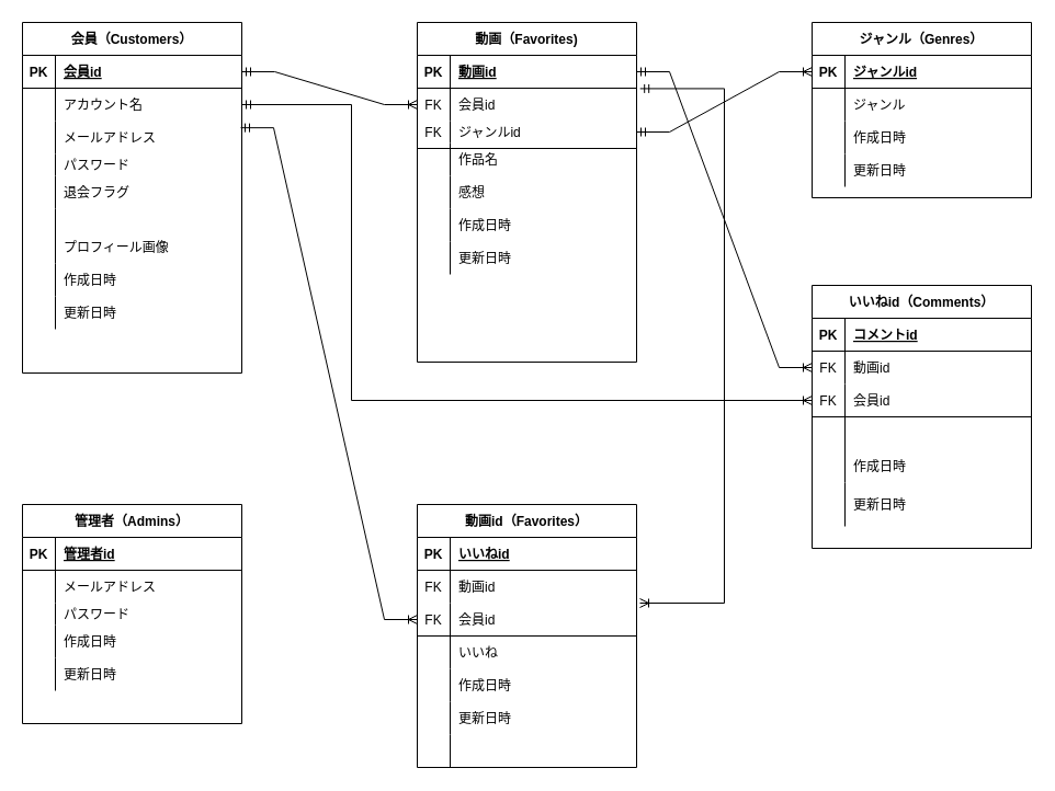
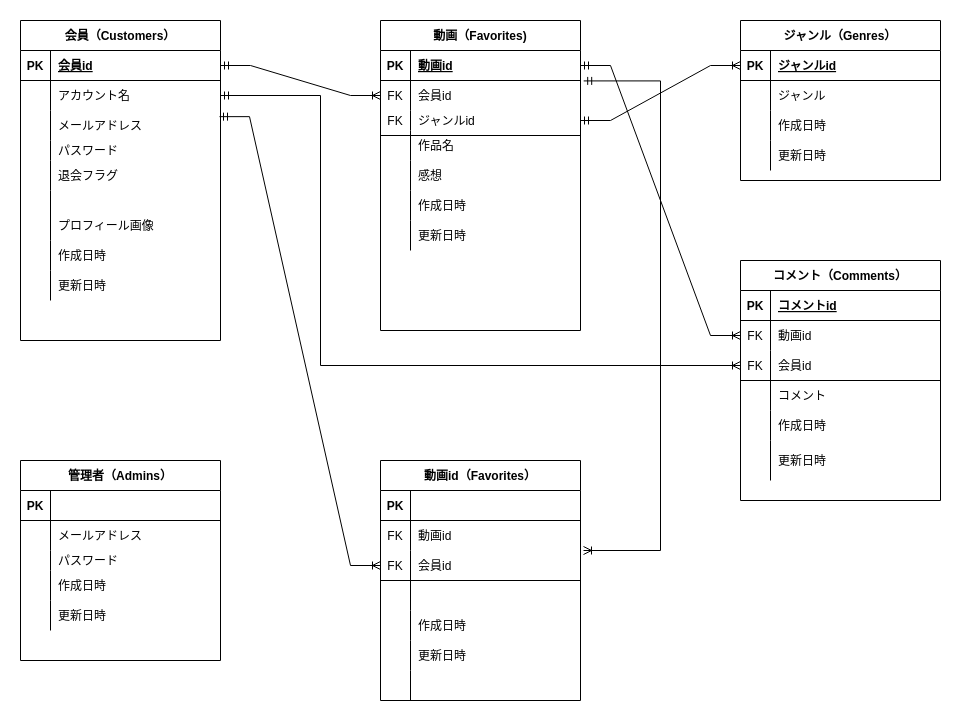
- <mxCell id="80" value="いいねid（Comments）" style="shape=table;startSize=30;container=1;collapsible=1;childLayout=tableLayout;fixedRows=1;rowLines=0;fontStyle=1;align=center;resizeLast=1;" vertex="1" parent="1"><mxGeometry x="740" y="260" width="200" height="240" as="geometry" /></mxCell>
+ <mxCell id="80" value="コメント（Comments）" style="shape=table;startSize=30;container=1;collapsible=1;childLayout=tableLayout;fixedRows=1;rowLines=0;fontStyle=1;align=center;resizeLast=1;" vertex="1" parent="1"><mxGeometry x="740" y="260" width="200" height="240" as="geometry" /></mxCell>
+ <mxCell id="92" value="コメント" style="shape=partialRectangle;connectable=0;fillColor=none;top=0;left=0;bottom=0;right=0;align=left;spacingLeft=6;overflow=hidden;" vertex="1" parent="90"><mxGeometry x="30" width="170" height="30" as="geometry" /></mxCell>
- <mxCell id="5" value="管理者id" style="shape=partialRectangle;connectable=0;fillColor=none;top=0;left=0;bottom=0;right=0;align=left;spacingLeft=6;fontStyle=5;overflow=hidden;" vertex="1" parent="3"><mxGeometry x="30" width="170" height="30" as="geometry" /></mxCell>
- <mxCell id="102" value="いいねid" style="shape=partialRectangle;connectable=0;fillColor=none;top=0;left=0;bottom=0;right=0;align=left;spacingLeft=6;fontStyle=5;overflow=hidden;" vertex="1" parent="100"><mxGeometry x="30" width="170" height="30" as="geometry" /></mxCell>
- <mxCell id="124" value="いいね" style="shape=partialRectangle;connectable=0;fillColor=none;top=0;left=0;bottom=0;right=0;align=left;spacingLeft=6;overflow=hidden;" vertex="1" parent="122"><mxGeometry x="30" width="170" height="30" as="geometry" /></mxCell>
